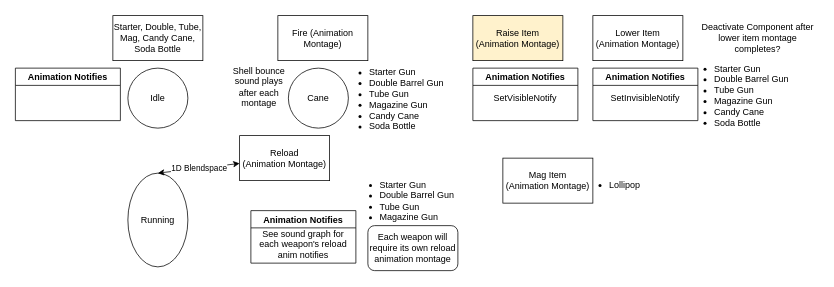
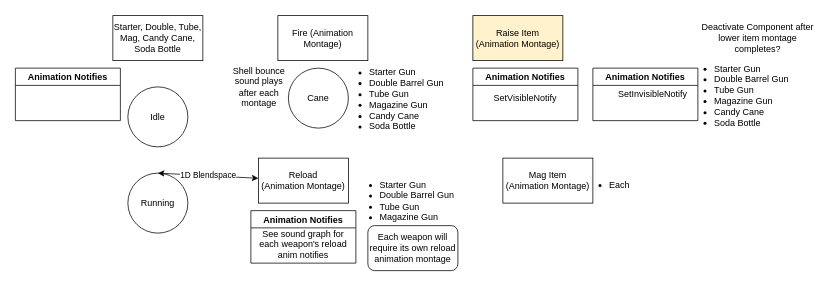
- <mxCell id="12" value="Lower Item (Animation Montage)" style="rounded=0;whiteSpace=wrap;html=1;" vertex="1" parent="1"><mxGeometry x="790" y="20" width="120" height="60" as="geometry" /></mxCell>
- <mxCell id="2" value="Idle" style="ellipse;whiteSpace=wrap;html=1;aspect=fixed;" vertex="1" parent="1"><mxGeometry x="170" y="90" width="80" height="80" as="geometry" /></mxCell>
+ <mxCell id="2" value="Idle" style="ellipse;whiteSpace=wrap;html=1;aspect=fixed;" vertex="1" parent="1"><mxGeometry x="170" y="115" width="80" height="80" as="geometry" /></mxCell>
- <mxCell id="14" value="SetInvisibleNotify" style="text;html=1;strokeColor=none;fillColor=none;align=center;verticalAlign=middle;whiteSpace=wrap;rounded=0;" vertex="1" parent="13"><mxGeometry x="40" y="25" width="60" height="30" as="geometry" /></mxCell>
+ <mxCell id="14" value="SetInvisibleNotify" style="text;html=1;strokeColor=none;fillColor=none;align=center;verticalAlign=middle;whiteSpace=wrap;rounded=0;" vertex="1" parent="13"><mxGeometry x="50" y="20" width="60" height="30" as="geometry" /></mxCell>
- <mxCell id="17" value="Reload &lt;br&gt;(Animation Montage)" style="rounded=0;whiteSpace=wrap;html=1;" vertex="1" parent="1"><mxGeometry x="319" y="180" width="120" height="60" as="geometry" /></mxCell>
+ <mxCell id="17" value="Reload &lt;br&gt;(Animation Montage)" style="rounded=0;whiteSpace=wrap;html=1;" vertex="1" parent="1"><mxGeometry x="344" y="210" width="120" height="60" as="geometry" /></mxCell>
- <mxCell id="19" value="&lt;ul&gt;&lt;li&gt;Lollipop&lt;/li&gt;&lt;/ul&gt;" style="text;html=1;strokeColor=none;fillColor=none;align=left;verticalAlign=top;whiteSpace=wrap;rounded=0;" vertex="1" parent="1"><mxGeometry x="770" y="220" width="110" height="40" as="geometry" /></mxCell>
+ <mxCell id="19" value="&lt;ul&gt;&lt;li&gt;Each&lt;/li&gt;&lt;/ul&gt;" style="text;html=1;strokeColor=none;fillColor=none;align=left;verticalAlign=top;whiteSpace=wrap;rounded=0;" vertex="1" parent="1"><mxGeometry x="770" y="220" width="110" height="40" as="geometry" /></mxCell>
- <mxCell id="3" value="Running" style="ellipse;whiteSpace=wrap;html=1;aspect=fixed;" vertex="1" parent="1"><mxGeometry x="170" y="230" width="80" height="125" as="geometry" /></mxCell>
+ <mxCell id="3" value="Running" style="ellipse;whiteSpace=wrap;html=1;aspect=fixed;" vertex="1" parent="1"><mxGeometry x="170" y="230" width="80" height="80" as="geometry" /></mxCell>
